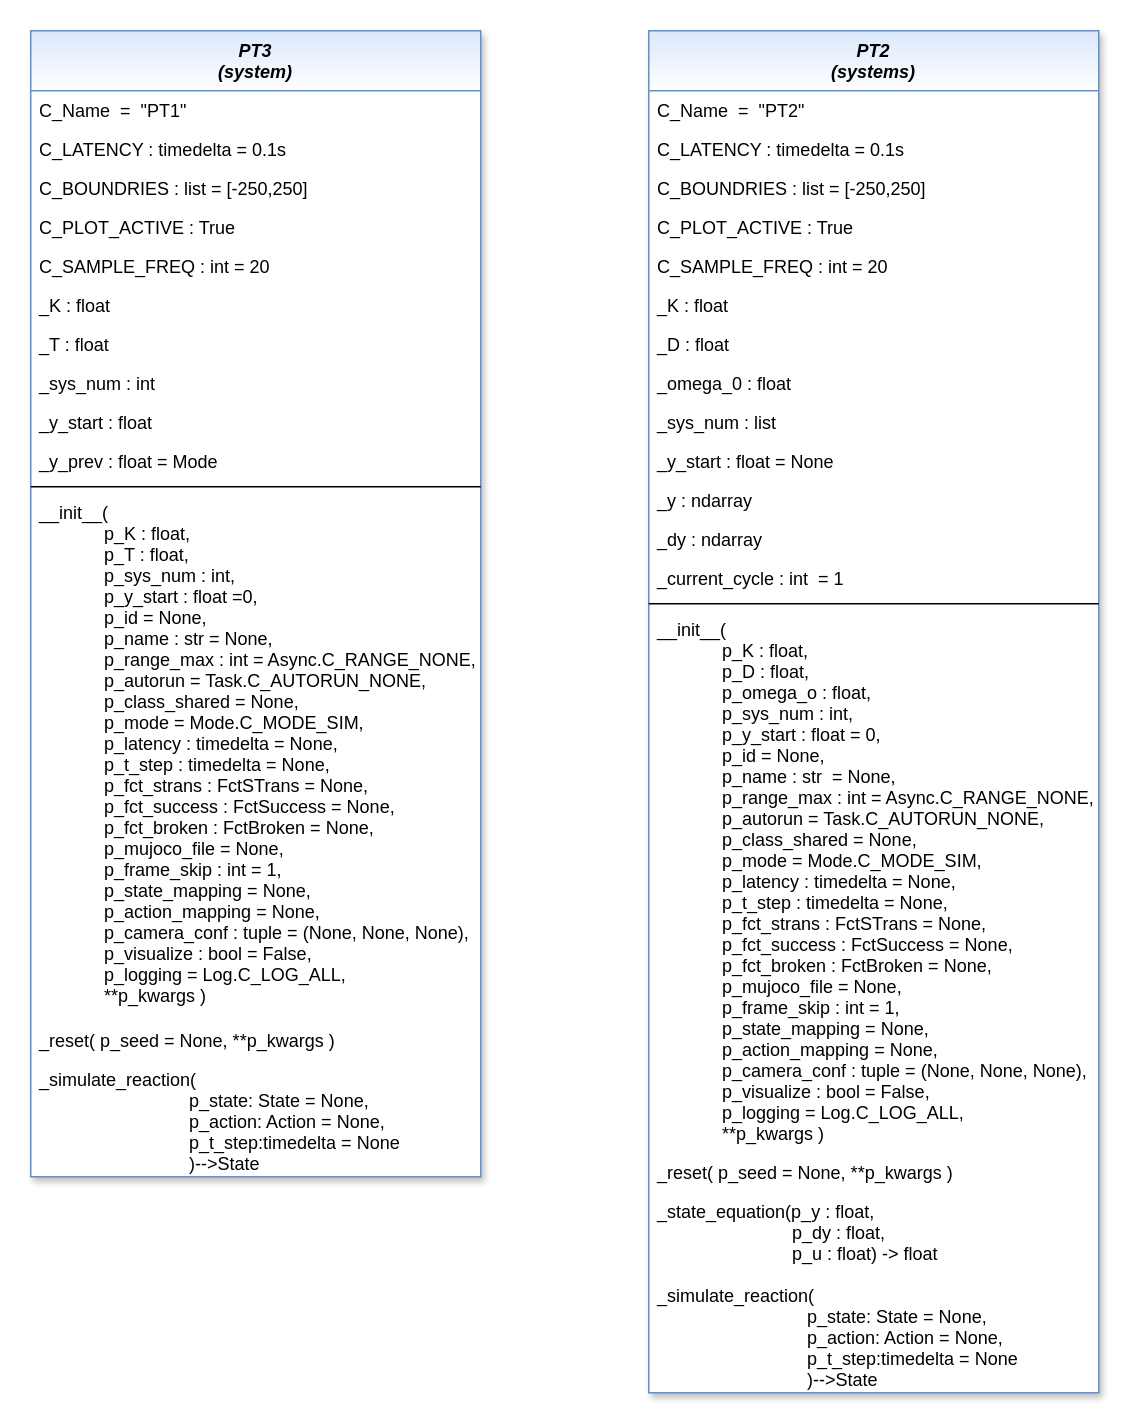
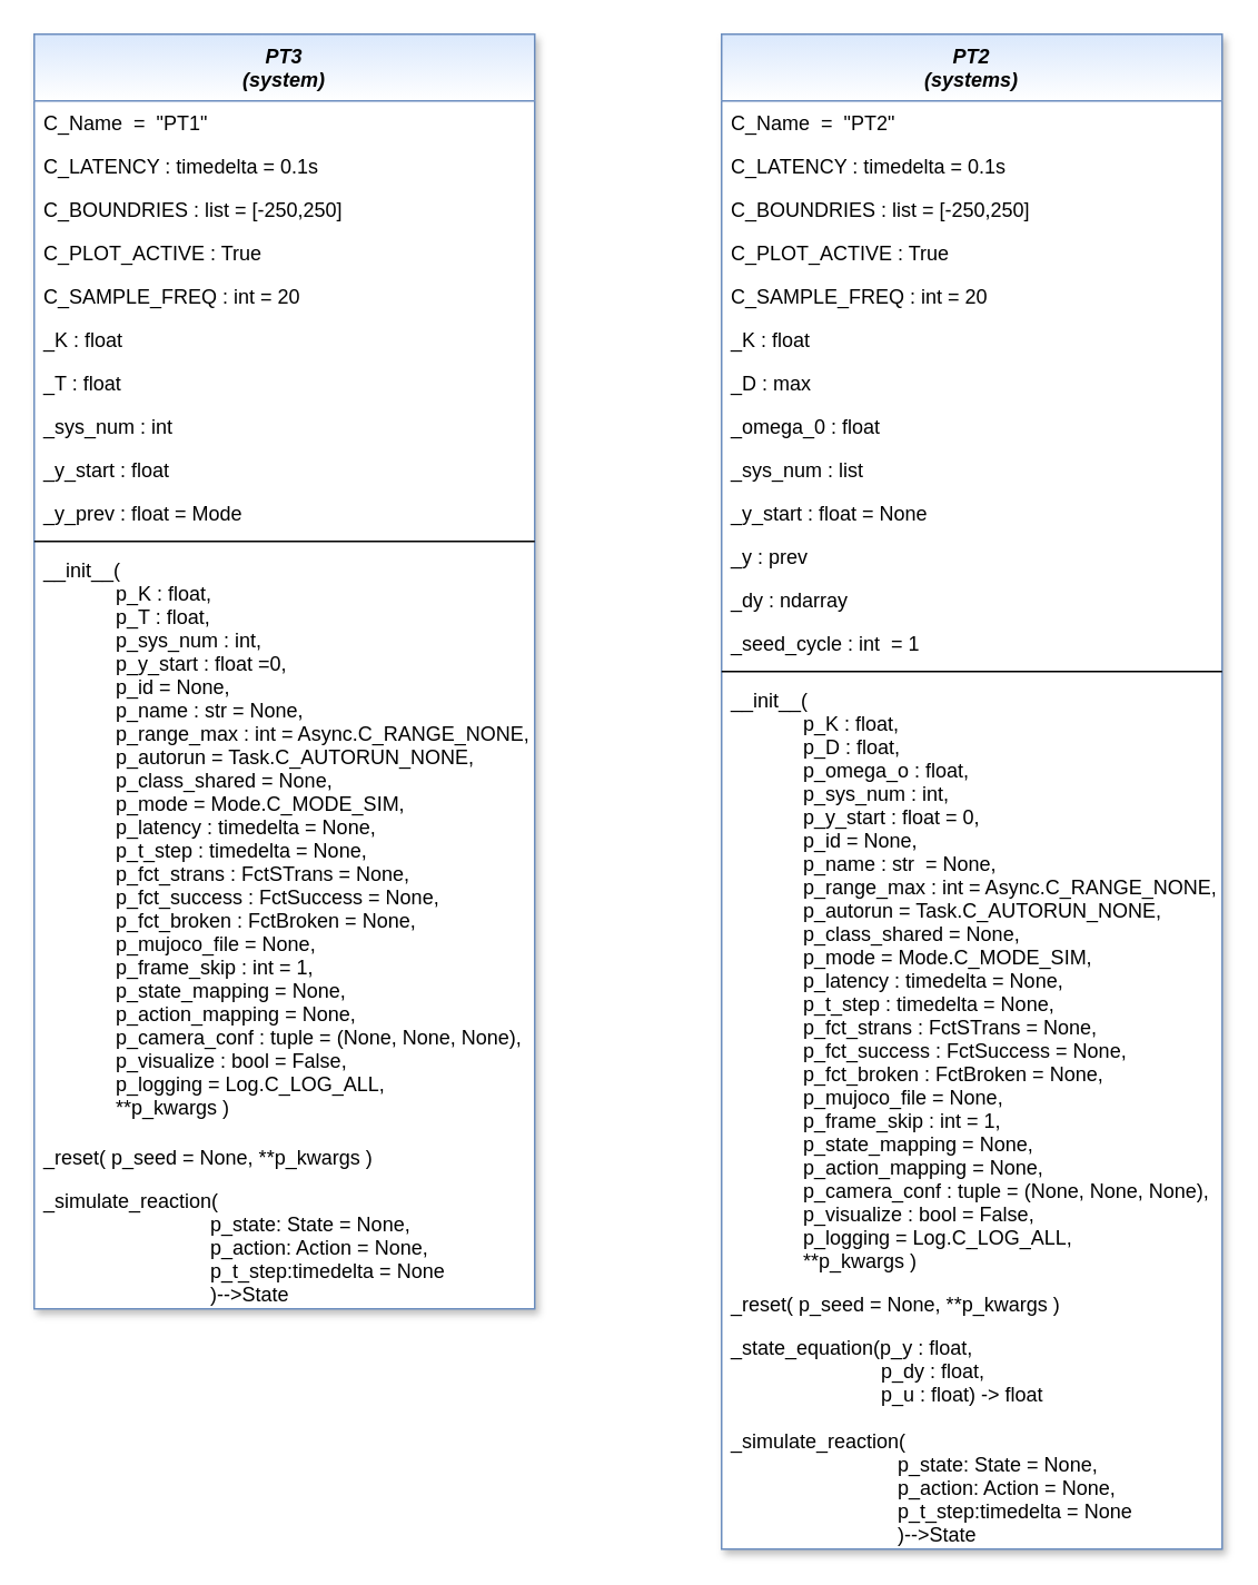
- <mxCell id="24" value="_D : float" style="text;align=left;verticalAlign=top;spacingLeft=4;spacingRight=4;overflow=hidden;rotatable=0;points=[[0,0.5],[1,0.5]];portConstraint=eastwest;fontColor=default;" parent="17" vertex="1"><mxGeometry y="196" width="300" height="26" as="geometry" /></mxCell>
+ <mxCell id="24" value="_D : max" style="text;align=left;verticalAlign=top;spacingLeft=4;spacingRight=4;overflow=hidden;rotatable=0;points=[[0,0.5],[1,0.5]];portConstraint=eastwest;fontColor=default;" parent="17" vertex="1"><mxGeometry y="196" width="300" height="26" as="geometry" /></mxCell>
- <mxCell id="28" value="_y : ndarray" style="text;align=left;verticalAlign=top;spacingLeft=4;spacingRight=4;overflow=hidden;rotatable=0;points=[[0,0.5],[1,0.5]];portConstraint=eastwest;fontColor=default;" parent="17" vertex="1"><mxGeometry y="300" width="300" height="26" as="geometry" /></mxCell>
+ <mxCell id="28" value="_y : prev" style="text;align=left;verticalAlign=top;spacingLeft=4;spacingRight=4;overflow=hidden;rotatable=0;points=[[0,0.5],[1,0.5]];portConstraint=eastwest;fontColor=default;" parent="17" vertex="1"><mxGeometry y="300" width="300" height="26" as="geometry" /></mxCell>
- <mxCell id="30" value="_current_cycle : int  = 1" style="text;align=left;verticalAlign=top;spacingLeft=4;spacingRight=4;overflow=hidden;rotatable=0;points=[[0,0.5],[1,0.5]];portConstraint=eastwest;fontColor=default;" parent="17" vertex="1"><mxGeometry y="352" width="300" height="26" as="geometry" /></mxCell>
+ <mxCell id="30" value="_seed_cycle : int  = 1" style="text;align=left;verticalAlign=top;spacingLeft=4;spacingRight=4;overflow=hidden;rotatable=0;points=[[0,0.5],[1,0.5]];portConstraint=eastwest;fontColor=default;" parent="17" vertex="1"><mxGeometry y="352" width="300" height="26" as="geometry" /></mxCell>
